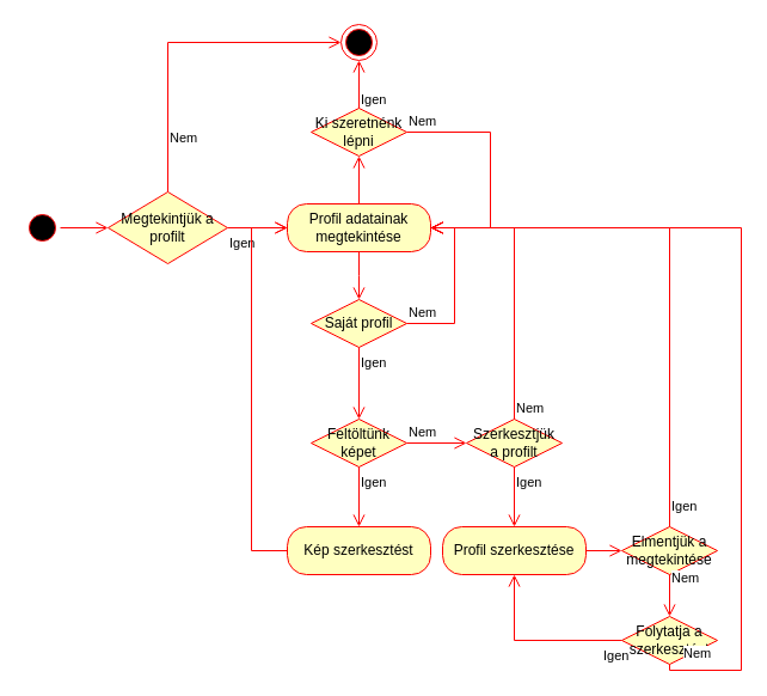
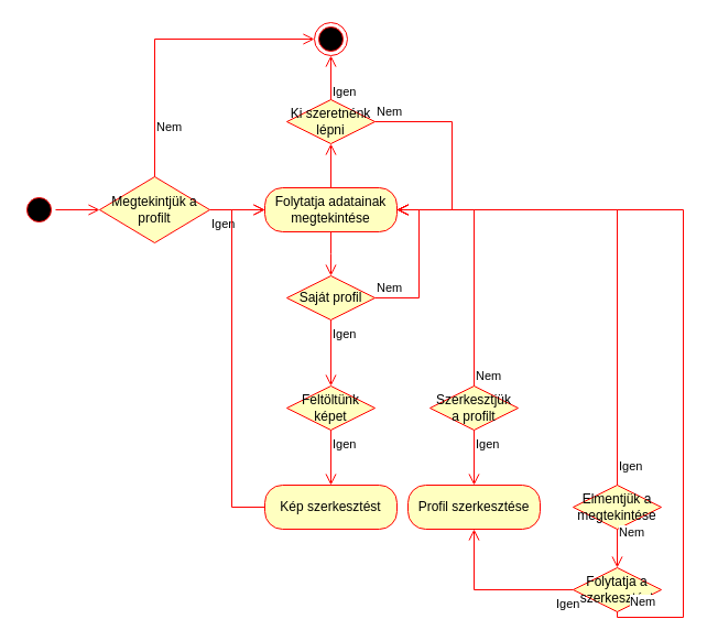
- <mxCell id="8" value="Profil adatainak megtekintése" style="rounded=1;whiteSpace=wrap;html=1;arcSize=40;fontColor=#000000;fillColor=#ffffc0;strokeColor=#ff0000;" vertex="1" parent="1"><mxGeometry x="240" y="170" width="120" height="40" as="geometry" /></mxCell>
+ <mxCell id="8" value="Folytatja adatainak megtekintése" style="rounded=1;whiteSpace=wrap;html=1;arcSize=40;fontColor=#000000;fillColor=#ffffc0;strokeColor=#ff0000;" vertex="1" parent="1"><mxGeometry x="240" y="170" width="120" height="40" as="geometry" /></mxCell>
- <mxCell id="14" value="Nem" style="edgeStyle=orthogonalEdgeStyle;html=1;align=left;verticalAlign=bottom;endArrow=open;endSize=8;strokeColor=#ff0000;rounded=0;" edge="1" source="13" parent="1" target="18"><mxGeometry x="-1" relative="1" as="geometry"><mxPoint x="450" y="370" as="targetPoint" /><mxPoint x="350" y="370" as="sourcePoint" /></mxGeometry></mxCell>
- <mxCell id="22" value="" style="edgeStyle=orthogonalEdgeStyle;html=1;verticalAlign=bottom;endArrow=open;endSize=8;strokeColor=#ff0000;rounded=0;" edge="1" source="21" parent="1" target="27"><mxGeometry relative="1" as="geometry"><mxPoint x="444" y="570" as="targetPoint" /></mxGeometry></mxCell>
